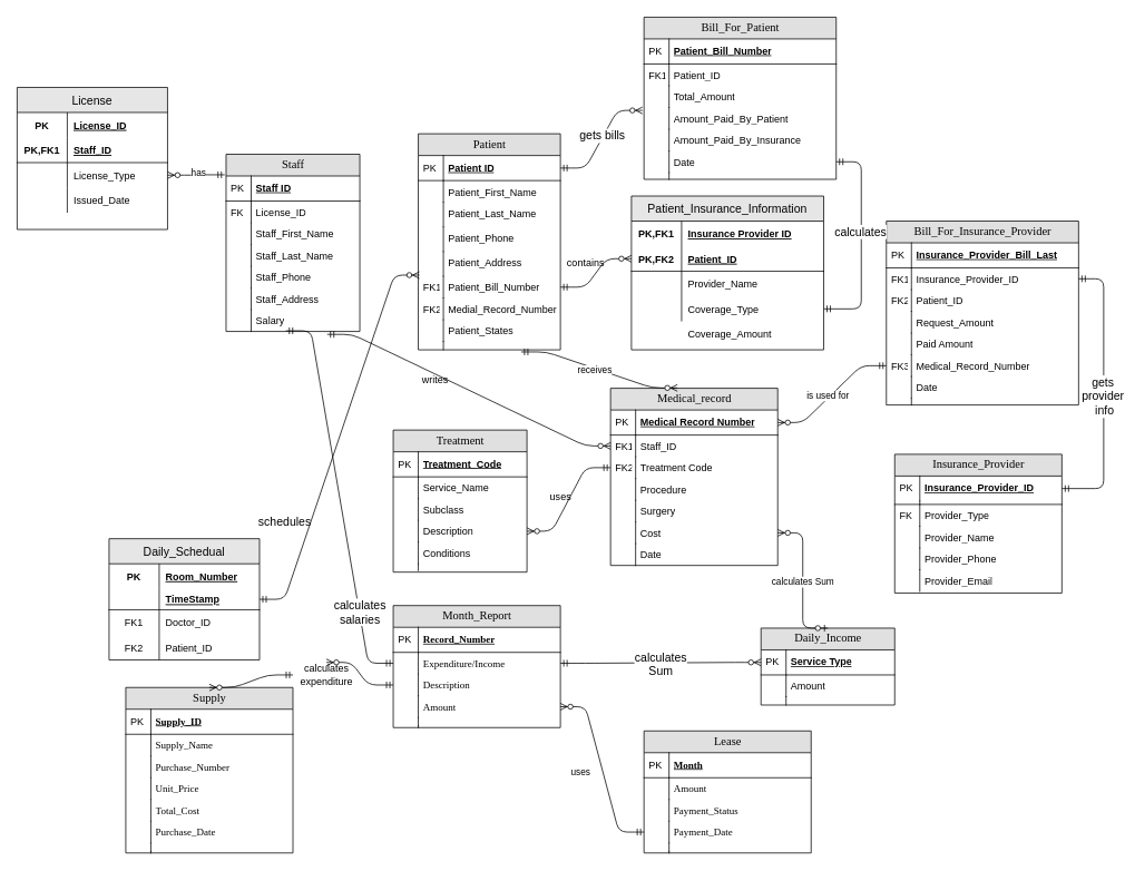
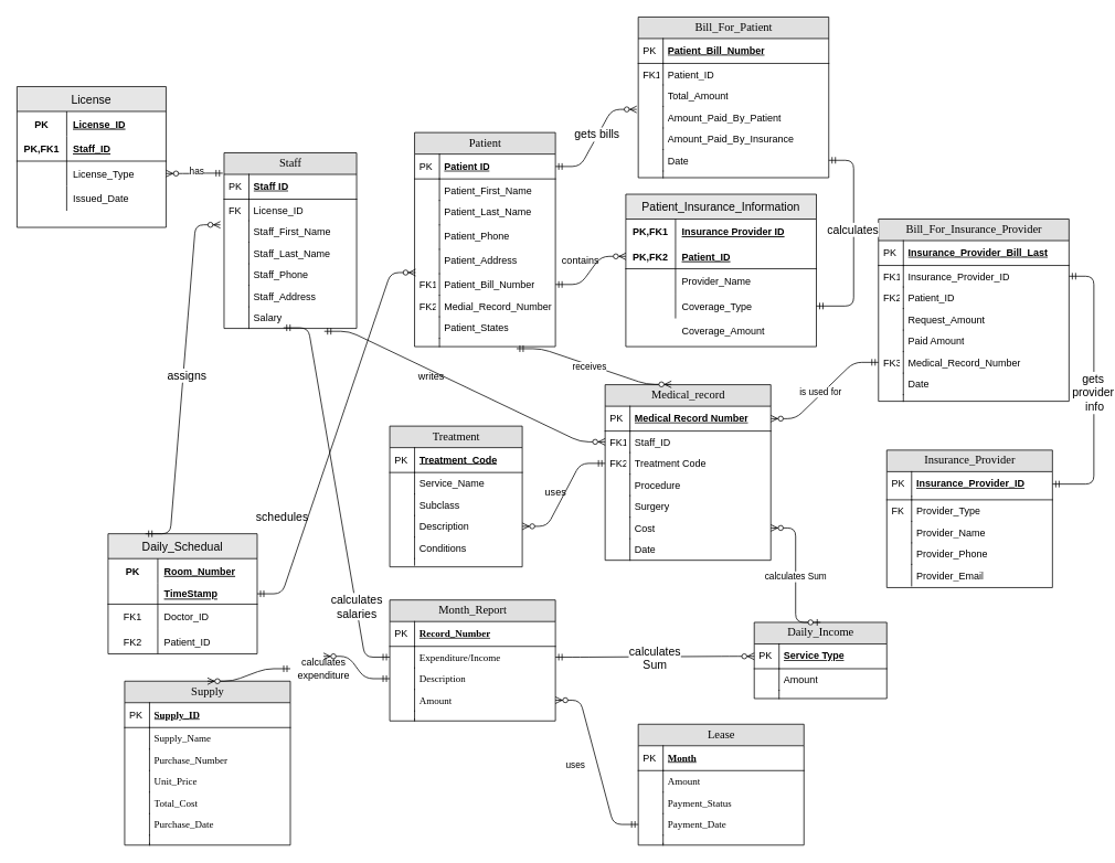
+ <mxCell id="128" value="" style="edgeStyle=entityRelationEdgeStyle;fontSize=12;html=1;endArrow=ERzeroToMany;startArrow=ERmandOne;entryX=-0.028;entryY=0.189;entryDx=0;entryDy=0;entryPerimeter=0;exitX=0.25;exitY=0;exitDx=0;exitDy=0;" parent="1" source="115" target="7" edge="1"><mxGeometry width="100" height="100" relative="1" as="geometry"><mxPoint x="110" y="564" as="sourcePoint" /><mxPoint x="210" y="464" as="targetPoint" /></mxGeometry></mxCell>
+ <mxCell id="129" value="assigns" style="edgeLabel;html=1;align=center;verticalAlign=middle;resizable=0;points=[];fontSize=14;" parent="128" vertex="1" connectable="0"><mxGeometry x="0.02" y="-4" relative="1" as="geometry"><mxPoint as="offset" /></mxGeometry></mxCell>
